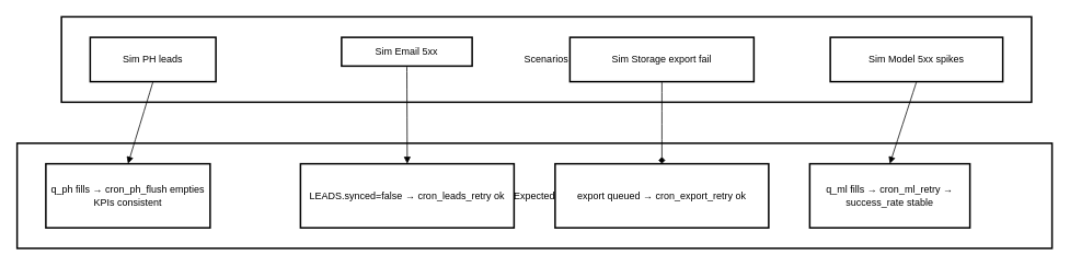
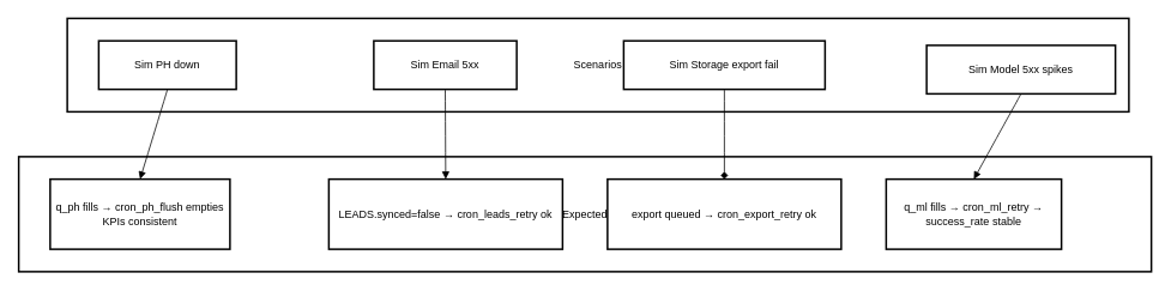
- <mxCell id="5" value="Sim Email 5xx" style="whiteSpace=wrap;strokeWidth=2;" vertex="1" parent="1"><mxGeometry x="415" y="45" width="159" height="35" as="geometry" /></mxCell>
+ <mxCell id="5" value="Sim Email 5xx" style="whiteSpace=wrap;strokeWidth=2;" vertex="1" parent="1"><mxGeometry x="415" y="45" width="159" height="54" as="geometry" /></mxCell>
- <mxCell id="4" value="Sim PH leads" style="whiteSpace=wrap;strokeWidth=2;" vertex="1" parent="1"><mxGeometry x="109" y="45" width="153" height="54" as="geometry" /></mxCell>
+ <mxCell id="4" value="Sim PH down" style="whiteSpace=wrap;strokeWidth=2;" vertex="1" parent="1"><mxGeometry x="109" y="45" width="153" height="54" as="geometry" /></mxCell>
- <mxCell id="7" value="Sim Model 5xx spikes" style="whiteSpace=wrap;strokeWidth=2;" vertex="1" parent="1"><mxGeometry x="1010" y="45" width="210" height="54" as="geometry" /></mxCell>
+ <mxCell id="7" value="Sim Model 5xx spikes" style="whiteSpace=wrap;strokeWidth=2;" vertex="1" parent="1"><mxGeometry x="1030" y="50" width="210" height="54" as="geometry" /></mxCell>
